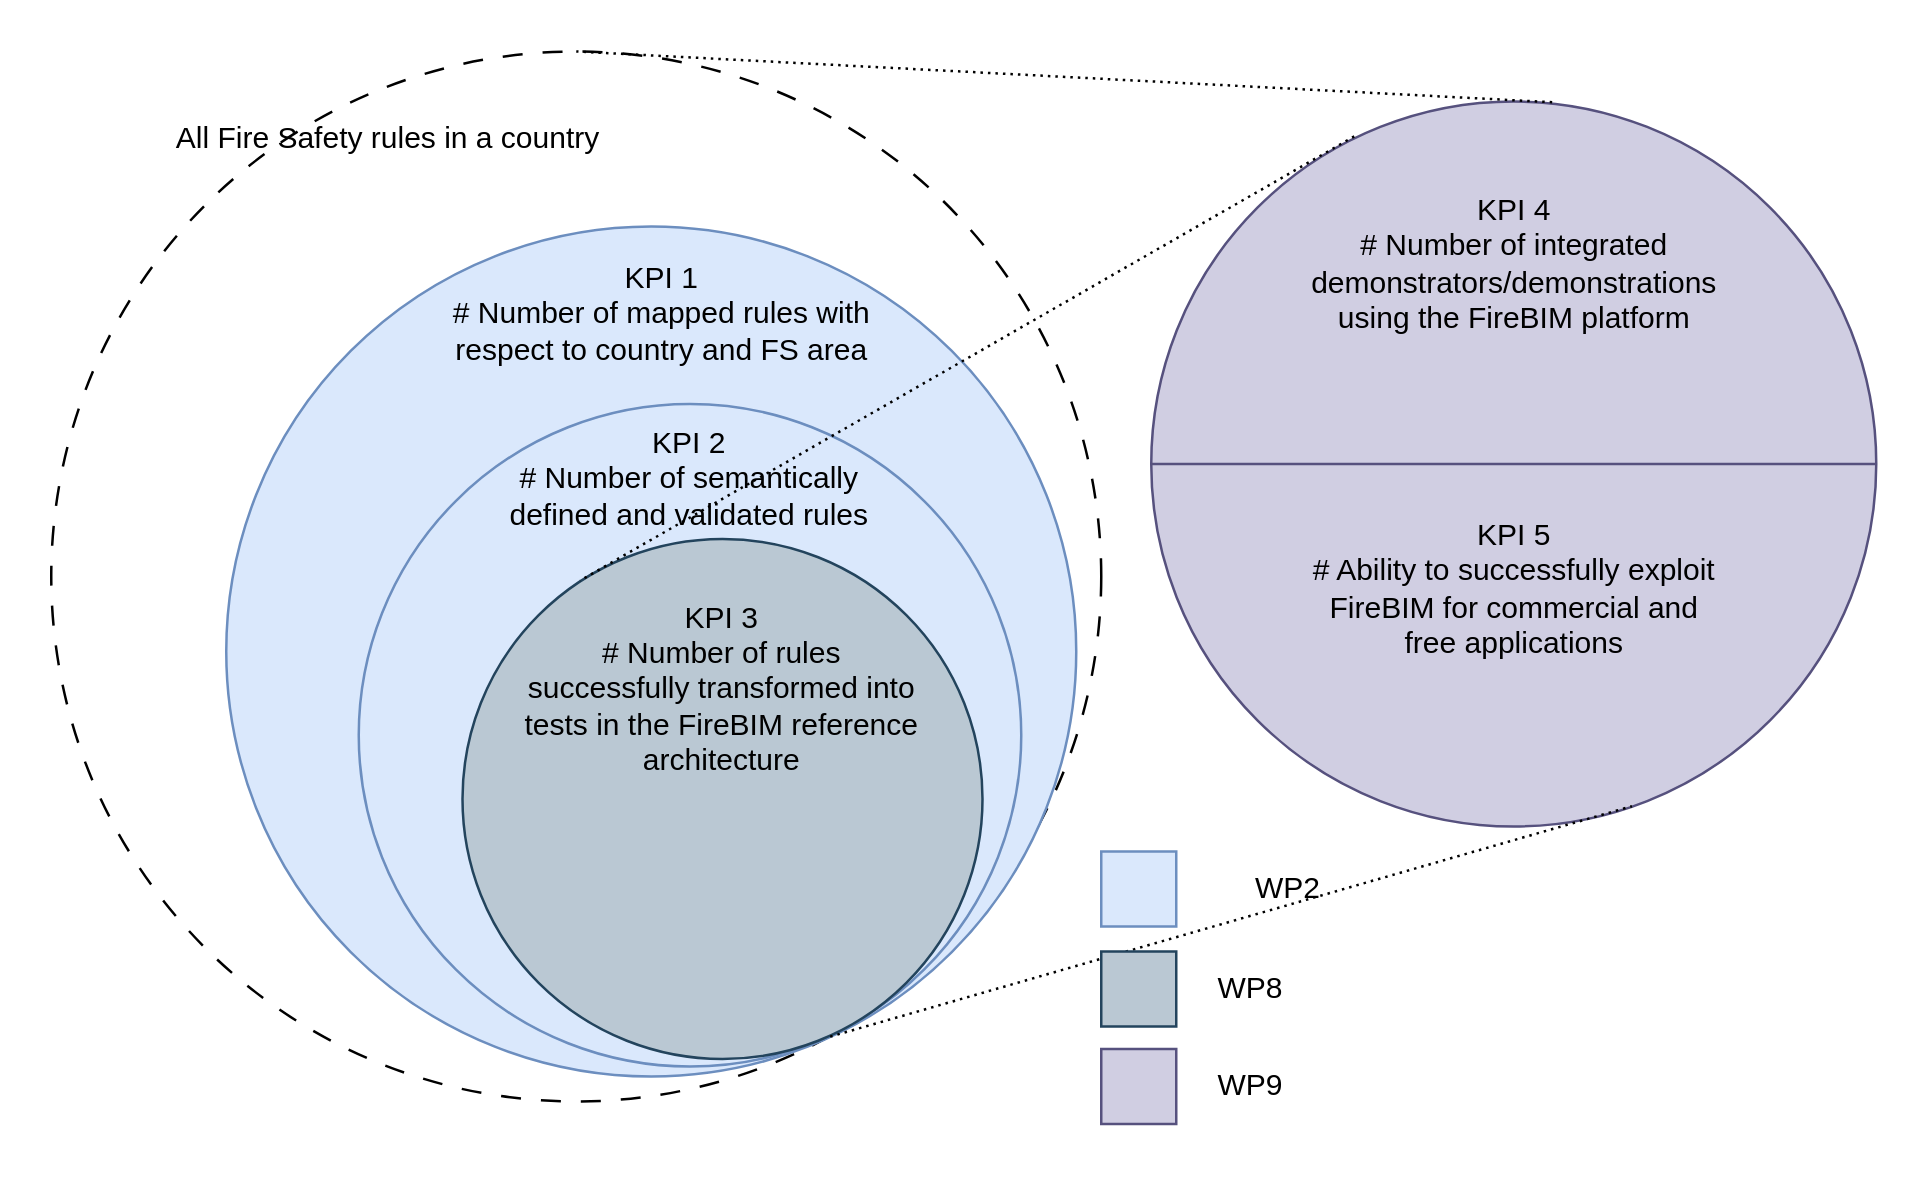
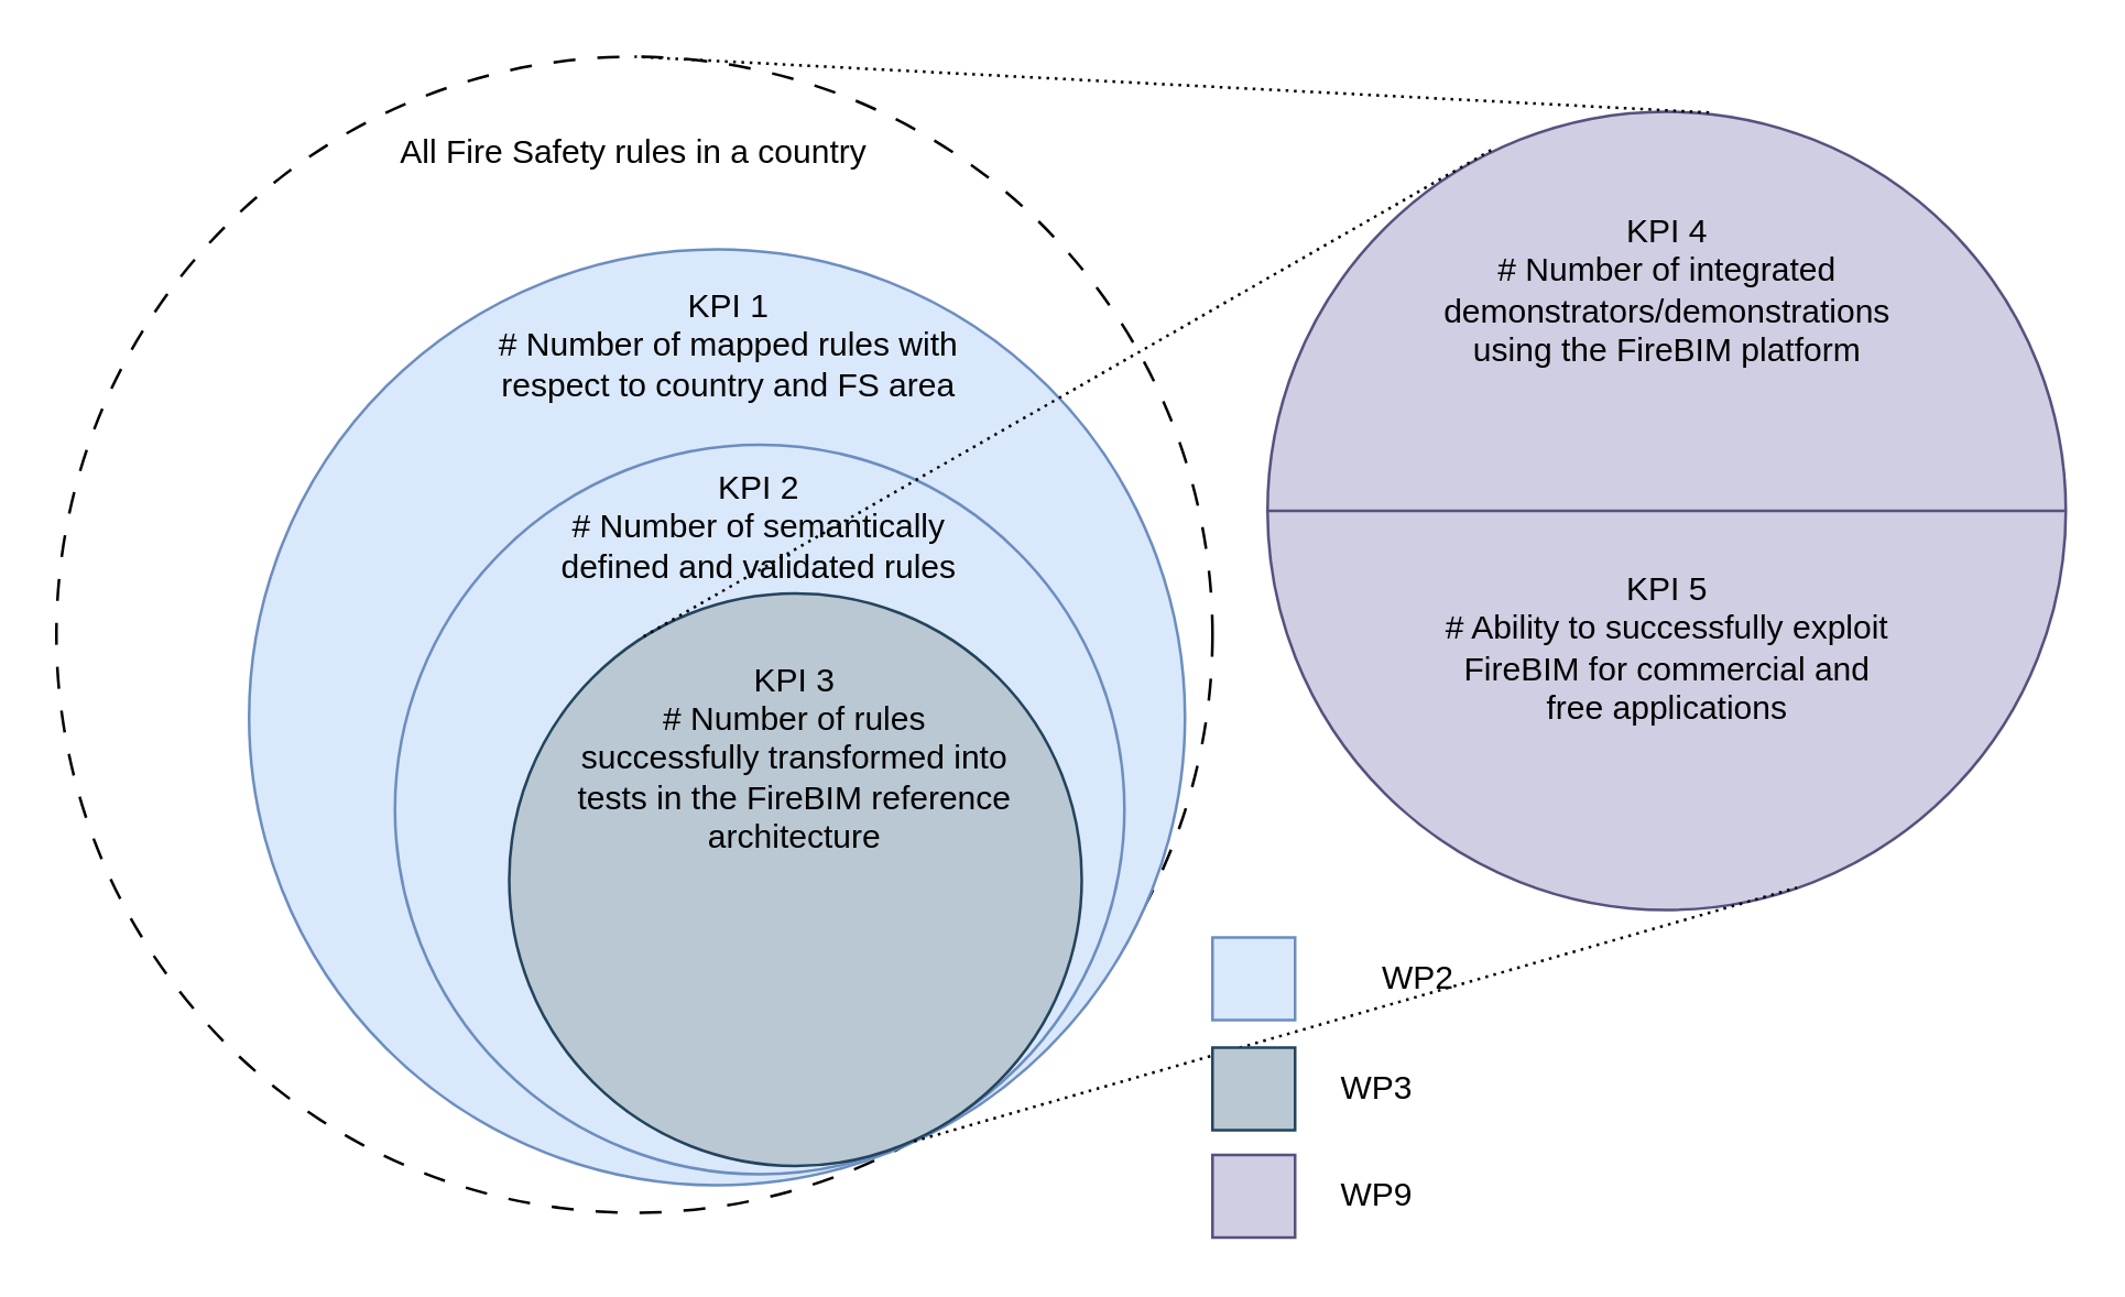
- <mxCell id="3" value="All Fire Safety rules in a country" style="text;html=1;align=center;verticalAlign=middle;whiteSpace=wrap;rounded=0;" vertex="1" parent="1"><mxGeometry x="50" y="40" width="210" height="30" as="geometry" /></mxCell>
+ <mxCell id="3" value="All Fire Safety rules in a country" style="text;html=1;align=center;verticalAlign=middle;whiteSpace=wrap;rounded=0;" vertex="1" parent="1"><mxGeometry x="125" y="40" width="210" height="30" as="geometry" /></mxCell>
- <mxCell id="19" value="WP8" style="text;html=1;align=center;verticalAlign=middle;whiteSpace=wrap;rounded=0;" vertex="1" parent="1"><mxGeometry x="470" y="380" width="60" height="30" as="geometry" /></mxCell>
+ <mxCell id="19" value="WP3" style="text;html=1;align=center;verticalAlign=middle;whiteSpace=wrap;rounded=0;" vertex="1" parent="1"><mxGeometry x="470" y="380" width="60" height="30" as="geometry" /></mxCell>
